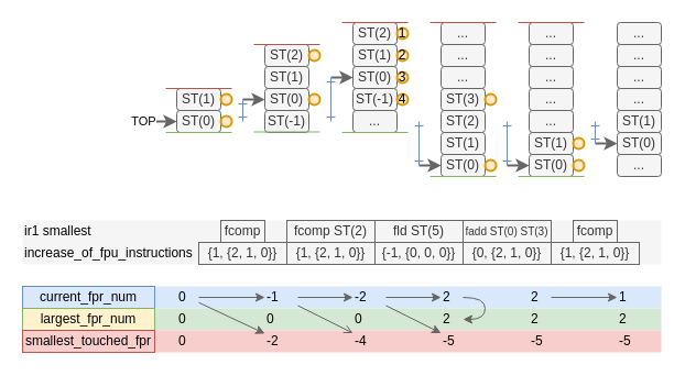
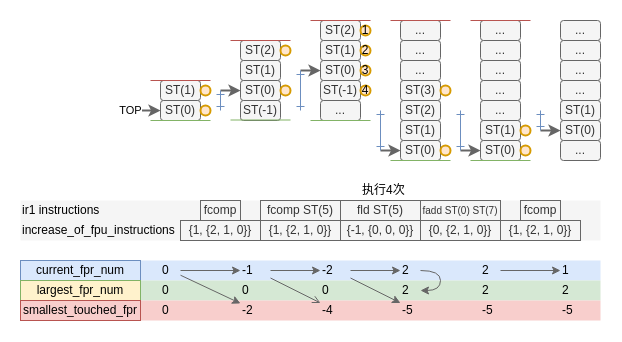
+ <mxCell id="65" value="执行4次" style="text;html=1;resizable=0;points=[];autosize=1;align=left;verticalAlign=top;spacingTop=-4;" parent="1" vertex="1"><mxGeometry x="360" y="180" width="60" height="20" as="geometry" /></mxCell>
- <mxCell id="18" value="ir1 smallest" style="text;html=1;resizable=0;points=[];autosize=1;align=left;verticalAlign=top;spacingTop=-4;" parent="1" vertex="1"><mxGeometry x="20" y="200" width="90" height="20" as="geometry" /></mxCell>
+ <mxCell id="18" value="ir1 instructions" style="text;html=1;resizable=0;points=[];autosize=1;align=left;verticalAlign=top;spacingTop=-4;" parent="1" vertex="1"><mxGeometry x="20" y="200" width="90" height="20" as="geometry" /></mxCell>
- <mxCell id="35" value="fcomp ST(2)" style="rounded=0;whiteSpace=wrap;html=1;fillColor=#f5f5f5;strokeColor=#666666;fontColor=#333333;" parent="1" vertex="1"><mxGeometry x="260" y="200" width="80" height="20" as="geometry" /></mxCell>
+ <mxCell id="35" value="fcomp ST(5)" style="rounded=0;whiteSpace=wrap;html=1;fillColor=#f5f5f5;strokeColor=#666666;fontColor=#333333;" parent="1" vertex="1"><mxGeometry x="260" y="200" width="80" height="20" as="geometry" /></mxCell>
- <mxCell id="77" value="&lt;font style=&quot;font-size: 10px&quot;&gt;fadd ST(0) ST(3)&lt;/font&gt;" style="rounded=0;whiteSpace=wrap;html=1;fillColor=#f5f5f5;strokeColor=#666666;fontColor=#333333;" parent="1" vertex="1"><mxGeometry x="420" y="200" width="80" height="20" as="geometry" /></mxCell>
+ <mxCell id="77" value="&lt;font style=&quot;font-size: 10px&quot;&gt;fadd ST(0) ST(7)&lt;/font&gt;" style="rounded=0;whiteSpace=wrap;html=1;fillColor=#f5f5f5;strokeColor=#666666;fontColor=#333333;" parent="1" vertex="1"><mxGeometry x="420" y="200" width="80" height="20" as="geometry" /></mxCell>
